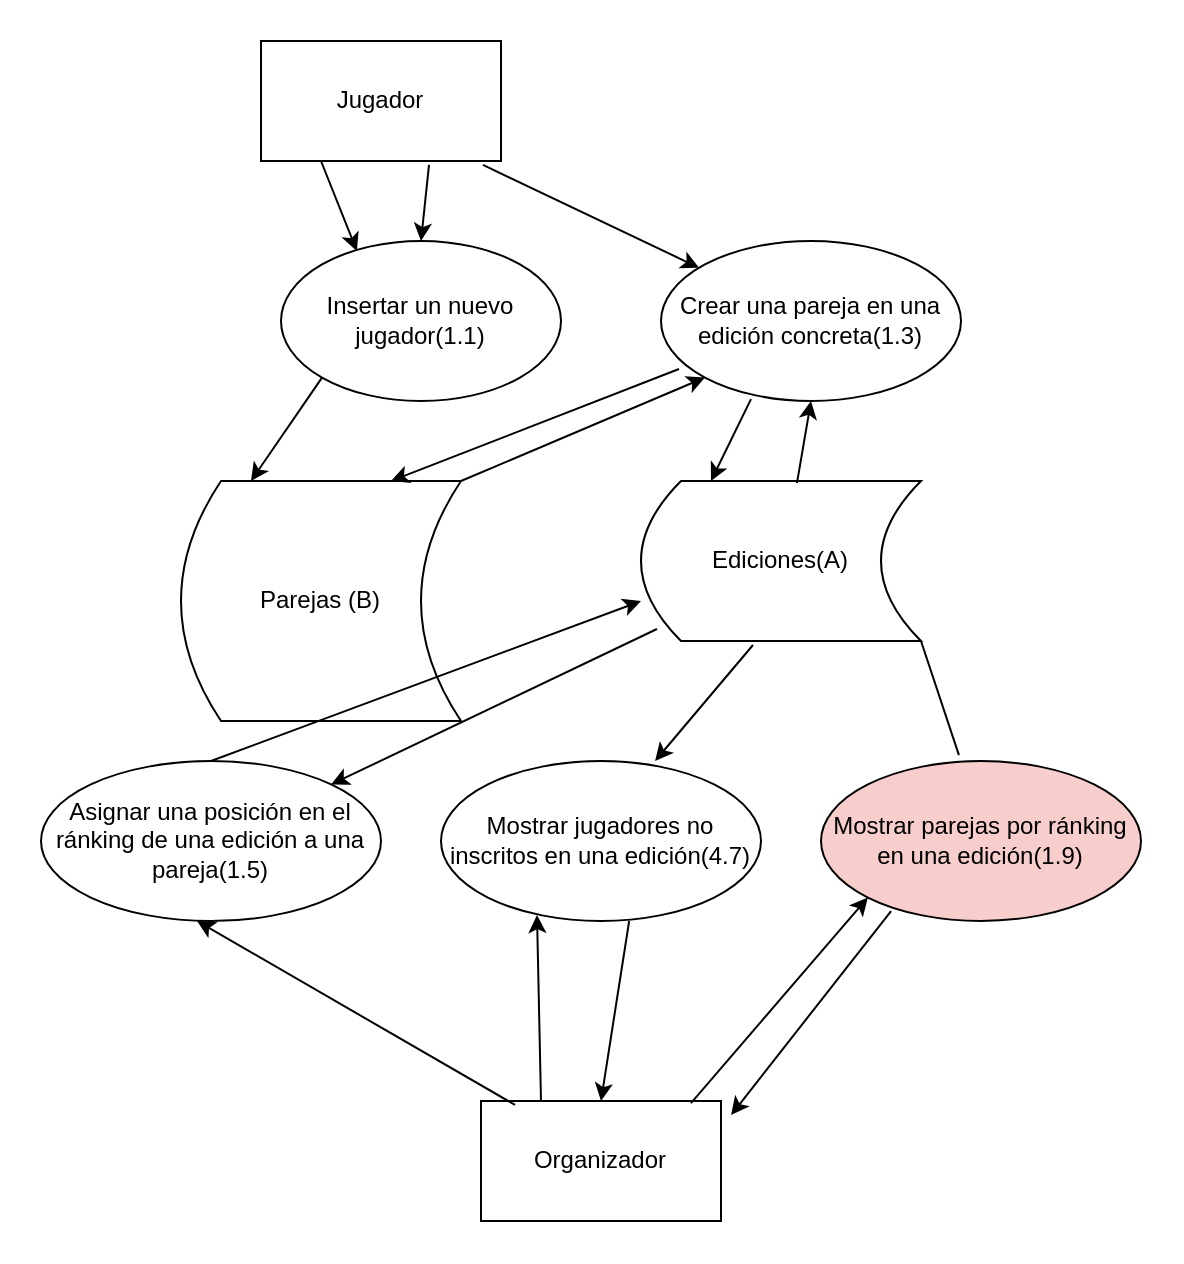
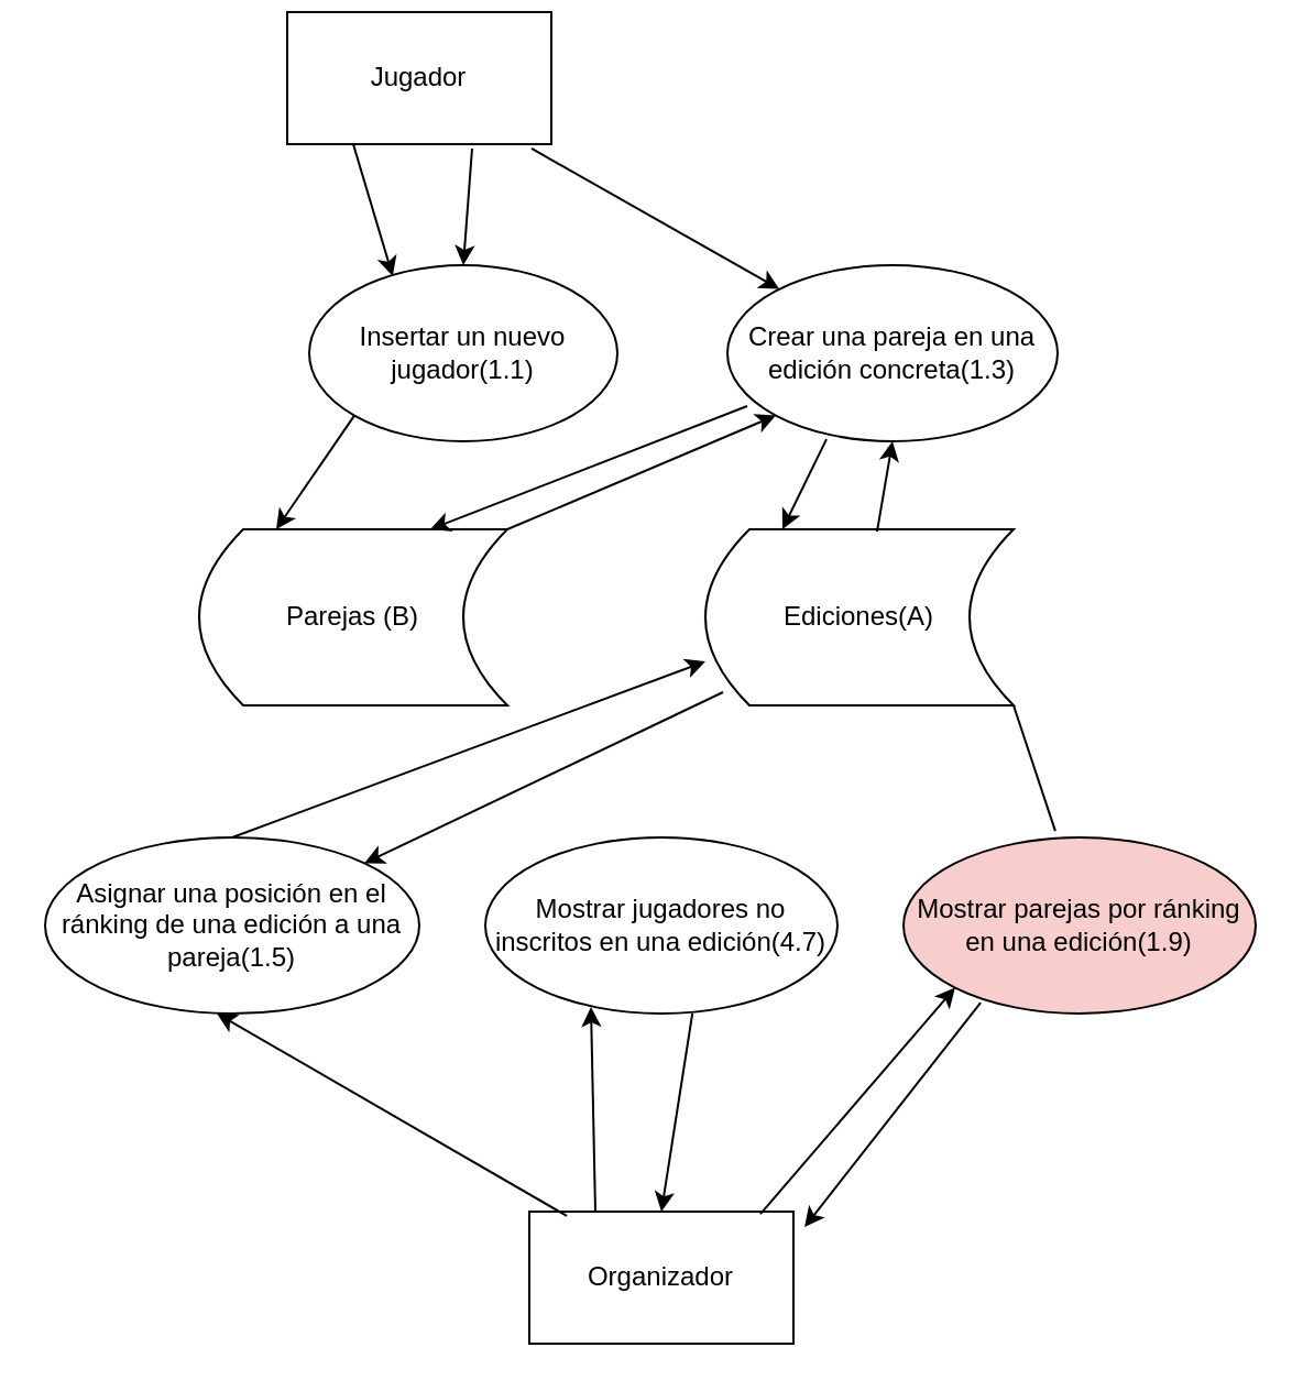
- <mxCell id="2" value="Jugador" style="rounded=0;whiteSpace=wrap;html=1;" parent="1" vertex="1"><mxGeometry x="130" y="20" width="120" height="60" as="geometry" /></mxCell>
+ <mxCell id="2" value="Jugador" style="rounded=0;whiteSpace=wrap;html=1;" parent="1" vertex="1"><mxGeometry x="130" y="5" width="120" height="60" as="geometry" /></mxCell>
- <mxCell id="3" value="Parejas (B)" style="shape=dataStorage;whiteSpace=wrap;html=1;fixedSize=1;" parent="1" vertex="1"><mxGeometry x="90" y="240" width="140" height="120" as="geometry" /></mxCell>
+ <mxCell id="3" value="Parejas (B)" style="shape=dataStorage;whiteSpace=wrap;html=1;fixedSize=1;" parent="1" vertex="1"><mxGeometry x="90" y="240" width="140" height="80" as="geometry" /></mxCell>
- <mxCell id="26" value="" style="endArrow=classic;html=1;exitX=0.4;exitY=1.025;exitDx=0;exitDy=0;exitPerimeter=0;entryX=0.669;entryY=0;entryDx=0;entryDy=0;entryPerimeter=0;" parent="1" source="4" target="8" edge="1"><mxGeometry width="50" height="50" relative="1" as="geometry"><mxPoint x="270" y="340" as="sourcePoint" /><mxPoint x="320" y="290" as="targetPoint" /></mxGeometry></mxCell>
